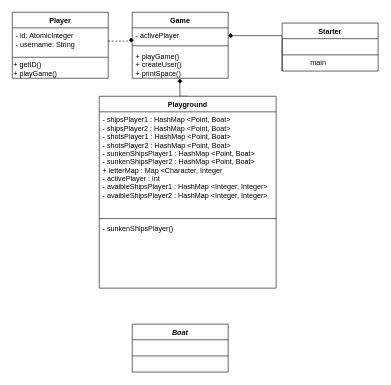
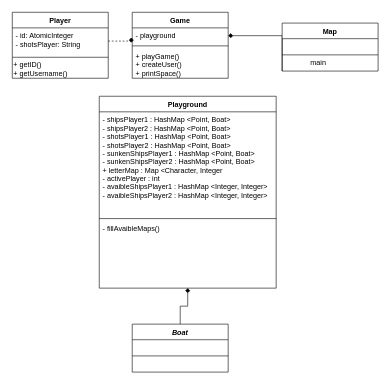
- <mxCell id="14" value="Starter" style="swimlane;fontStyle=1;align=center;verticalAlign=top;childLayout=stackLayout;horizontal=1;startSize=26;horizontalStack=0;resizeParent=1;resizeParentMax=0;resizeLast=0;collapsible=1;marginBottom=0;" parent="1" vertex="1"><mxGeometry x="470" y="38" width="160" height="80" as="geometry" /></mxCell>
+ <mxCell id="14" value="Map" style="swimlane;fontStyle=1;align=center;verticalAlign=top;childLayout=stackLayout;horizontal=1;startSize=26;horizontalStack=0;resizeParent=1;resizeParentMax=0;resizeLast=0;collapsible=1;marginBottom=0;" parent="1" vertex="1"><mxGeometry x="470" y="38" width="160" height="80" as="geometry" /></mxCell>
- <mxCell id="8" value="- id: AtomicInteger&#10;- username: String&#10;" style="text;strokeColor=none;fillColor=none;align=left;verticalAlign=top;spacingLeft=4;spacingRight=4;overflow=hidden;rotatable=0;points=[[0,0.5],[1,0.5]];portConstraint=eastwest;" parent="7" vertex="1"><mxGeometry y="26" width="160" height="44" as="geometry" /></mxCell>
+ <mxCell id="8" value="- id: AtomicInteger&#10;- shotsPlayer: String&#10;" style="text;strokeColor=none;fillColor=none;align=left;verticalAlign=top;spacingLeft=4;spacingRight=4;overflow=hidden;rotatable=0;points=[[0,0.5],[1,0.5]];portConstraint=eastwest;" parent="7" vertex="1"><mxGeometry y="26" width="160" height="44" as="geometry" /></mxCell>
- <mxCell id="4" value="- activePlayer" style="text;strokeColor=none;fillColor=none;align=left;verticalAlign=top;spacingLeft=4;spacingRight=4;overflow=hidden;rotatable=0;points=[[0,0.5],[1,0.5]];portConstraint=eastwest;" parent="3" vertex="1"><mxGeometry y="26" width="160" height="26" as="geometry" /></mxCell>
+ <mxCell id="4" value="- playground" style="text;strokeColor=none;fillColor=none;align=left;verticalAlign=top;spacingLeft=4;spacingRight=4;overflow=hidden;rotatable=0;points=[[0,0.5],[1,0.5]];portConstraint=eastwest;" parent="3" vertex="1"><mxGeometry y="26" width="160" height="26" as="geometry" /></mxCell>
- <mxCell id="10" value="&lt;span&gt;+ getID()&lt;/span&gt;&lt;br style=&quot;padding: 0px ; margin: 0px&quot;&gt;&lt;span&gt;+ playGame()&lt;/span&gt;" style="text;html=1;align=left;verticalAlign=middle;resizable=0;points=[];autosize=1;" vertex="1" parent="7"><mxGeometry y="80" width="160" height="30" as="geometry" /></mxCell>
+ <mxCell id="10" value="&lt;span&gt;+ getID()&lt;/span&gt;&lt;br style=&quot;padding: 0px ; margin: 0px&quot;&gt;&lt;span&gt;+ getUsername()&lt;/span&gt;" style="text;html=1;align=left;verticalAlign=middle;resizable=0;points=[];autosize=1;" vertex="1" parent="7"><mxGeometry y="80" width="160" height="30" as="geometry" /></mxCell>
- <mxCell id="2" style="edgeStyle=orthogonalEdgeStyle;rounded=0;orthogonalLoop=1;jettySize=auto;html=1;exitX=0.5;exitY=0;exitDx=0;exitDy=0;endArrow=diamond;endFill=1;entryX=0.497;entryY=1.013;entryDx=0;entryDy=0;entryPerimeter=0;" parent="1" source="16" target="6" edge="1"><mxGeometry relative="1" as="geometry"><mxPoint x="280" y="120" as="targetPoint" /></mxGeometry></mxCell>
- <mxCell id="19" value="- sunkenShipsPlayer()" style="text;strokeColor=none;fillColor=none;align=left;verticalAlign=top;spacingLeft=4;spacingRight=4;overflow=hidden;rotatable=0;points=[[0,0.5],[1,0.5]];portConstraint=eastwest;" parent="16" vertex="1"><mxGeometry y="208" width="295" height="112" as="geometry" /></mxCell>
+ <mxCell id="19" value="- fillAvaibleMaps()" style="text;strokeColor=none;fillColor=none;align=left;verticalAlign=top;spacingLeft=4;spacingRight=4;overflow=hidden;rotatable=0;points=[[0,0.5],[1,0.5]];portConstraint=eastwest;" parent="16" vertex="1"><mxGeometry y="208" width="295" height="112" as="geometry" /></mxCell>
+ <mxCell id="11" style="edgeStyle=orthogonalEdgeStyle;rounded=0;orthogonalLoop=1;jettySize=auto;html=1;exitX=0.5;exitY=0;exitDx=0;exitDy=0;entryX=0.5;entryY=1;entryDx=0;entryDy=0;endArrow=diamond;endFill=1;" parent="1" source="21" target="16" edge="1"><mxGeometry relative="1" as="geometry" /></mxCell>
